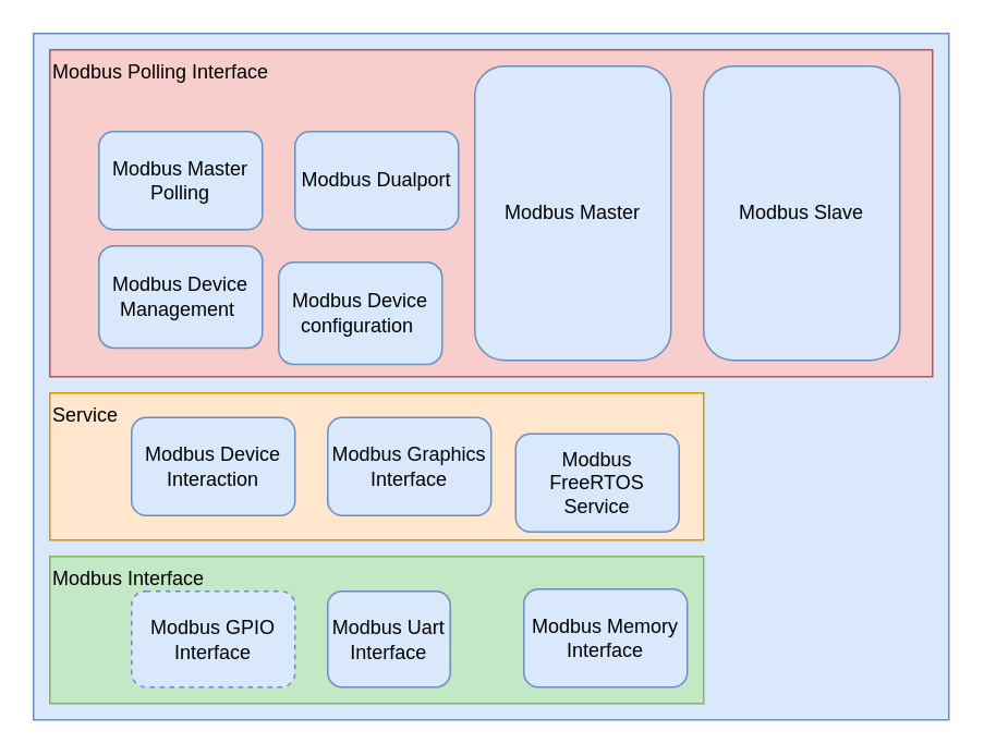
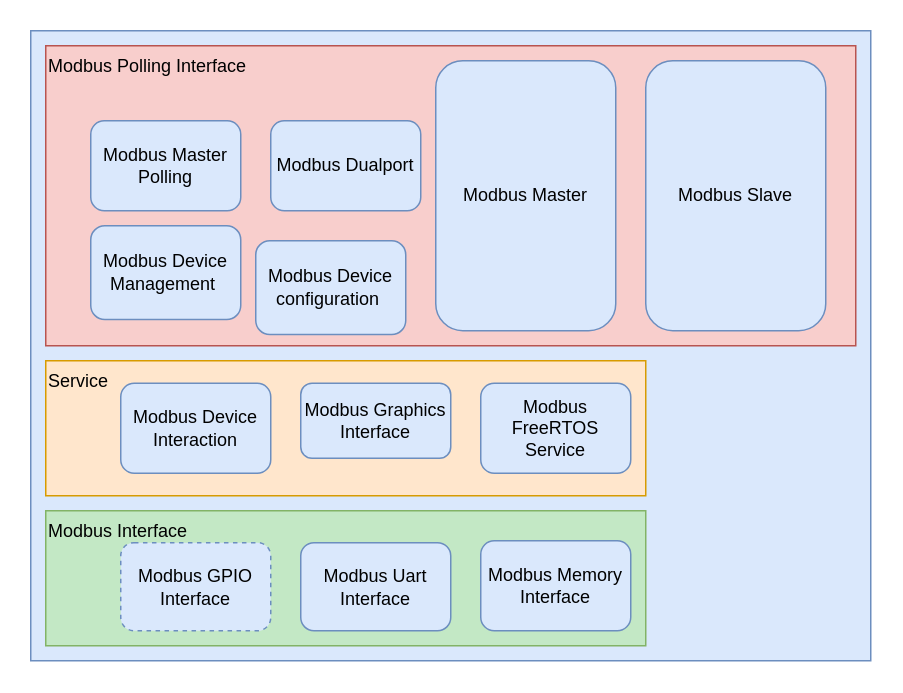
- <mxCell id="13" value="Modbus Graphics Interface" style="rounded=1;whiteSpace=wrap;html=1;fillColor=#dae8fc;strokeColor=#6c8ebf;" parent="1" vertex="1"><mxGeometry x="200" y="255" width="100" height="60" as="geometry" /></mxCell>
+ <mxCell id="13" value="Modbus Graphics Interface" style="rounded=1;whiteSpace=wrap;html=1;fillColor=#dae8fc;strokeColor=#6c8ebf;" parent="1" vertex="1"><mxGeometry x="200" y="255" width="100" height="50" as="geometry" /></mxCell>
- <mxCell id="14" value="Modbus FreeRTOS Service" style="rounded=1;whiteSpace=wrap;html=1;fillColor=#dae8fc;strokeColor=#6c8ebf;" parent="1" vertex="1"><mxGeometry x="315" y="265" width="100" height="60" as="geometry" /></mxCell>
+ <mxCell id="14" value="Modbus FreeRTOS Service" style="rounded=1;whiteSpace=wrap;html=1;fillColor=#dae8fc;strokeColor=#6c8ebf;" parent="1" vertex="1"><mxGeometry x="320" y="255" width="100" height="60" as="geometry" /></mxCell>
- <mxCell id="4" value="Modbus Uart Interface" style="rounded=1;whiteSpace=wrap;html=1;fillColor=#dae8fc;strokeColor=#6c8ebf;" parent="1" vertex="1"><mxGeometry x="200" y="361.25" width="75" height="58.75" as="geometry" /></mxCell>
+ <mxCell id="4" value="Modbus Uart Interface" style="rounded=1;whiteSpace=wrap;html=1;fillColor=#dae8fc;strokeColor=#6c8ebf;" parent="1" vertex="1"><mxGeometry x="200" y="361.25" width="100" height="58.75" as="geometry" /></mxCell>
